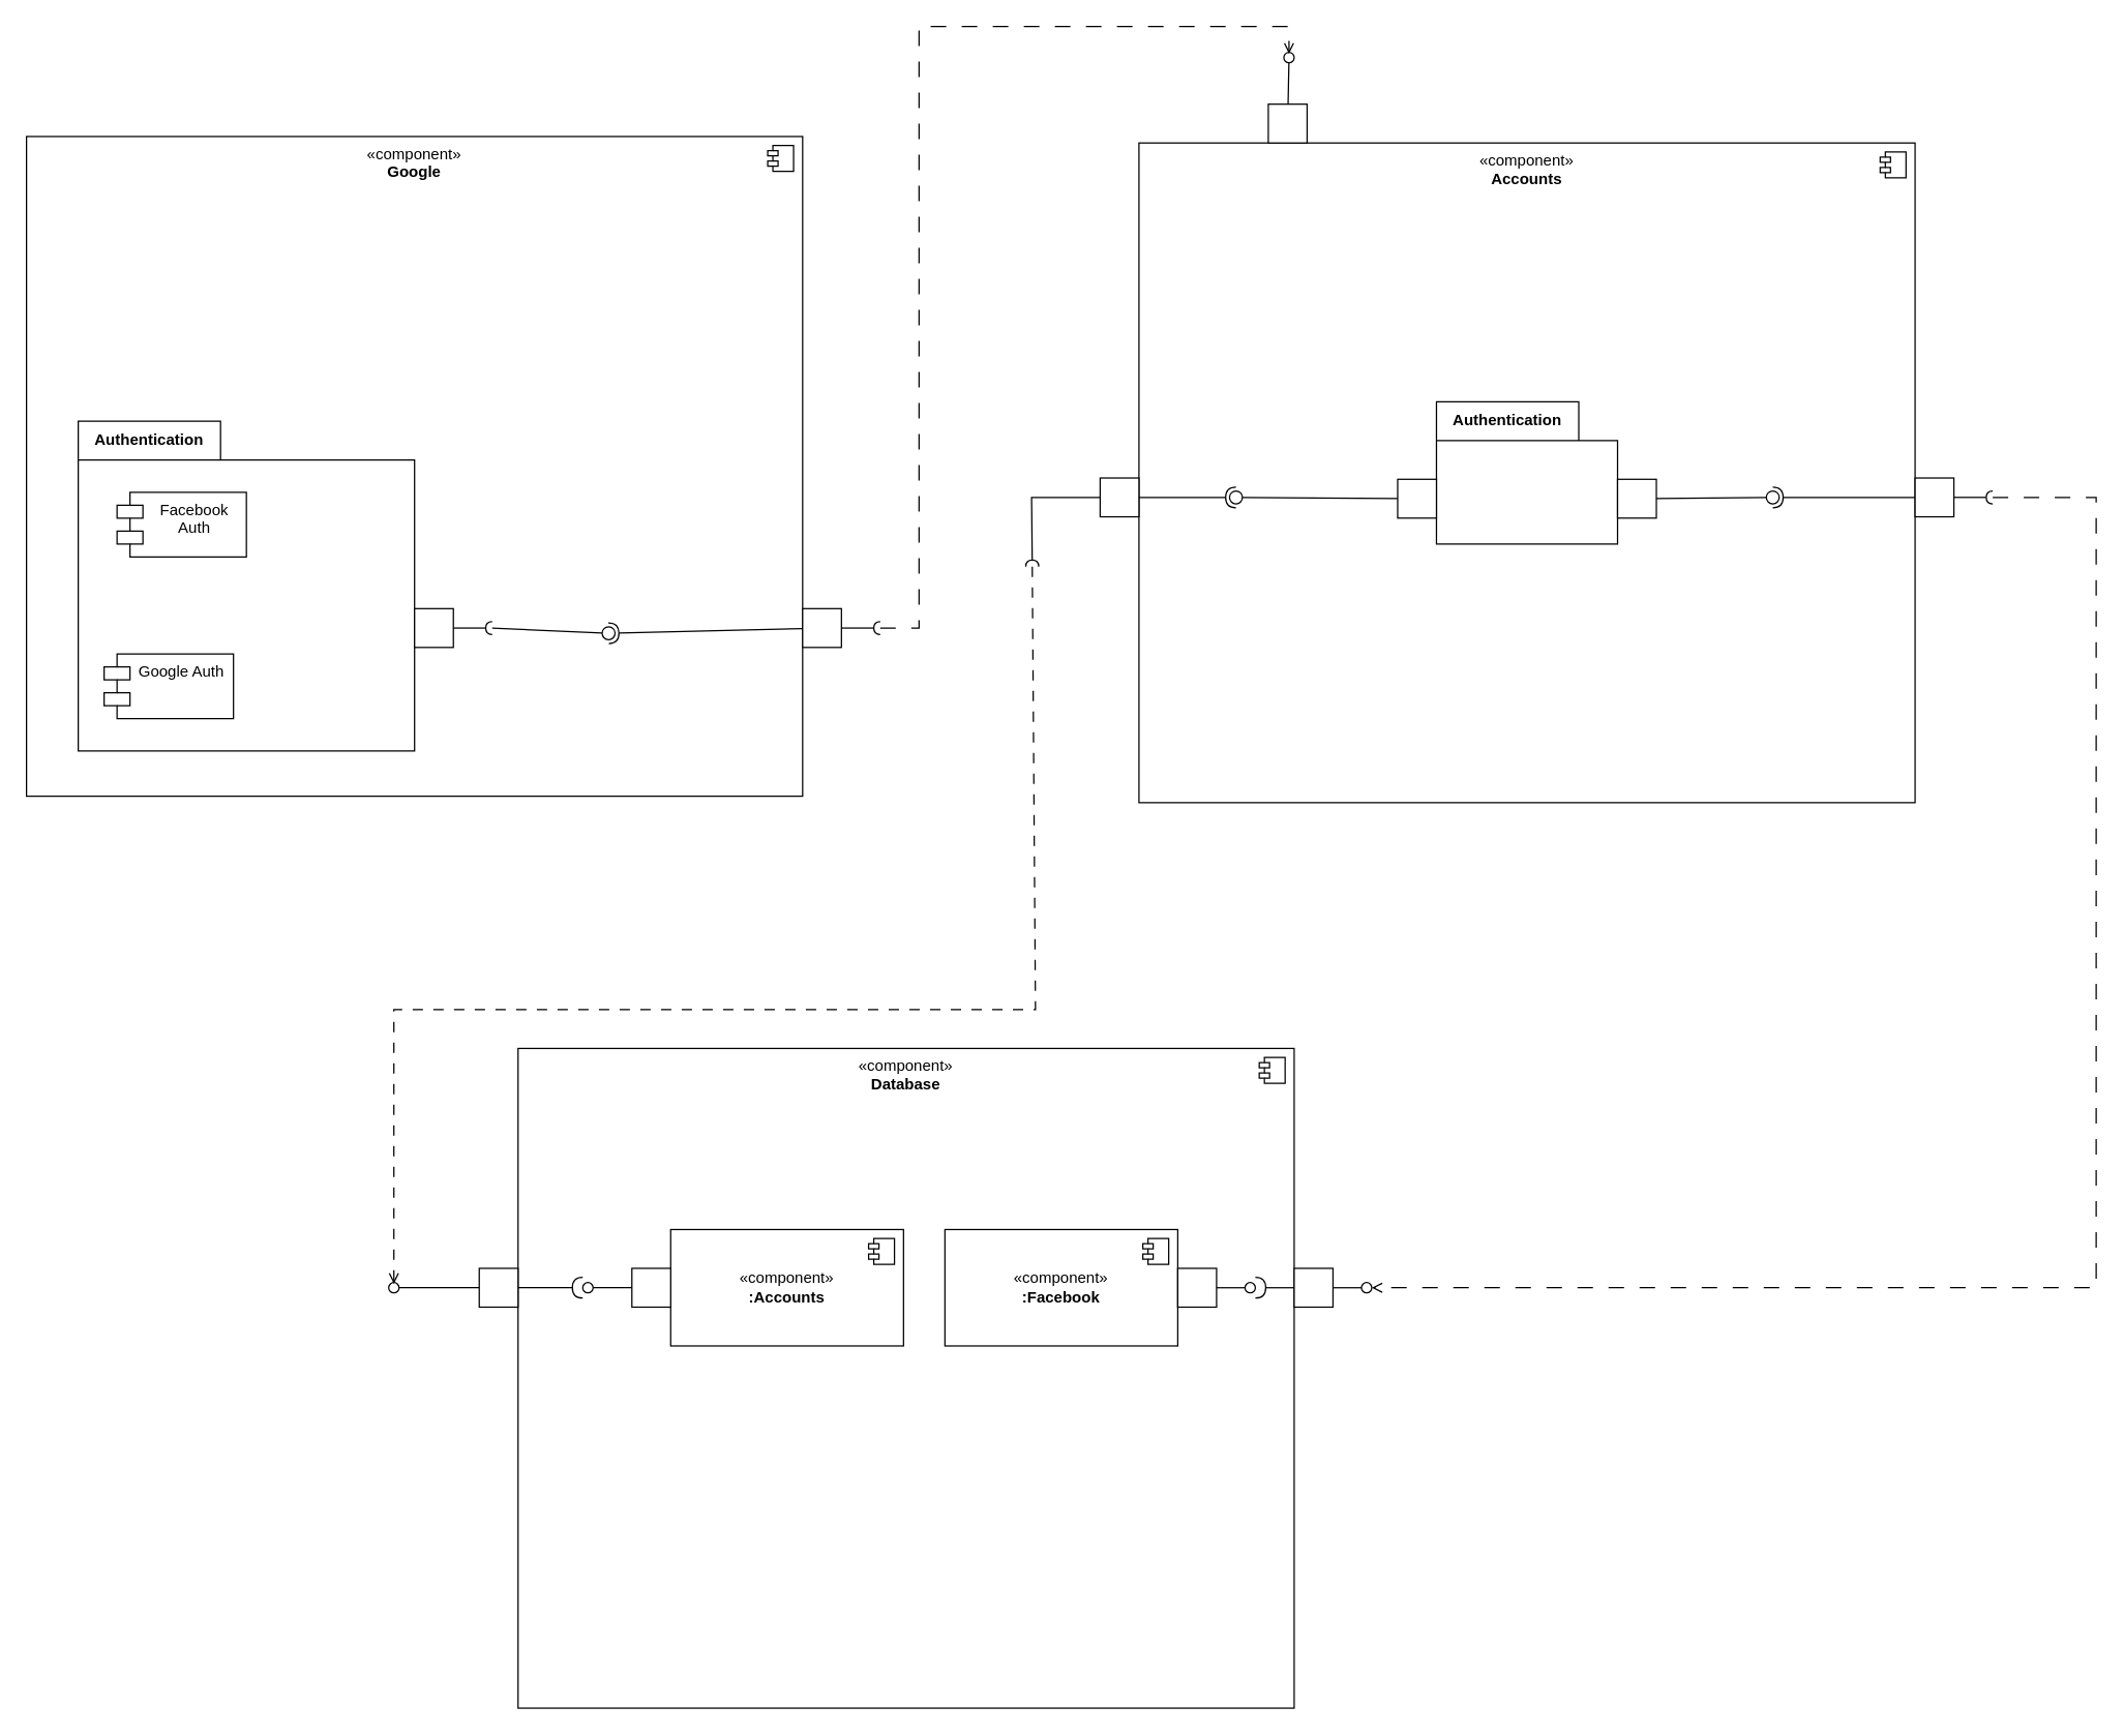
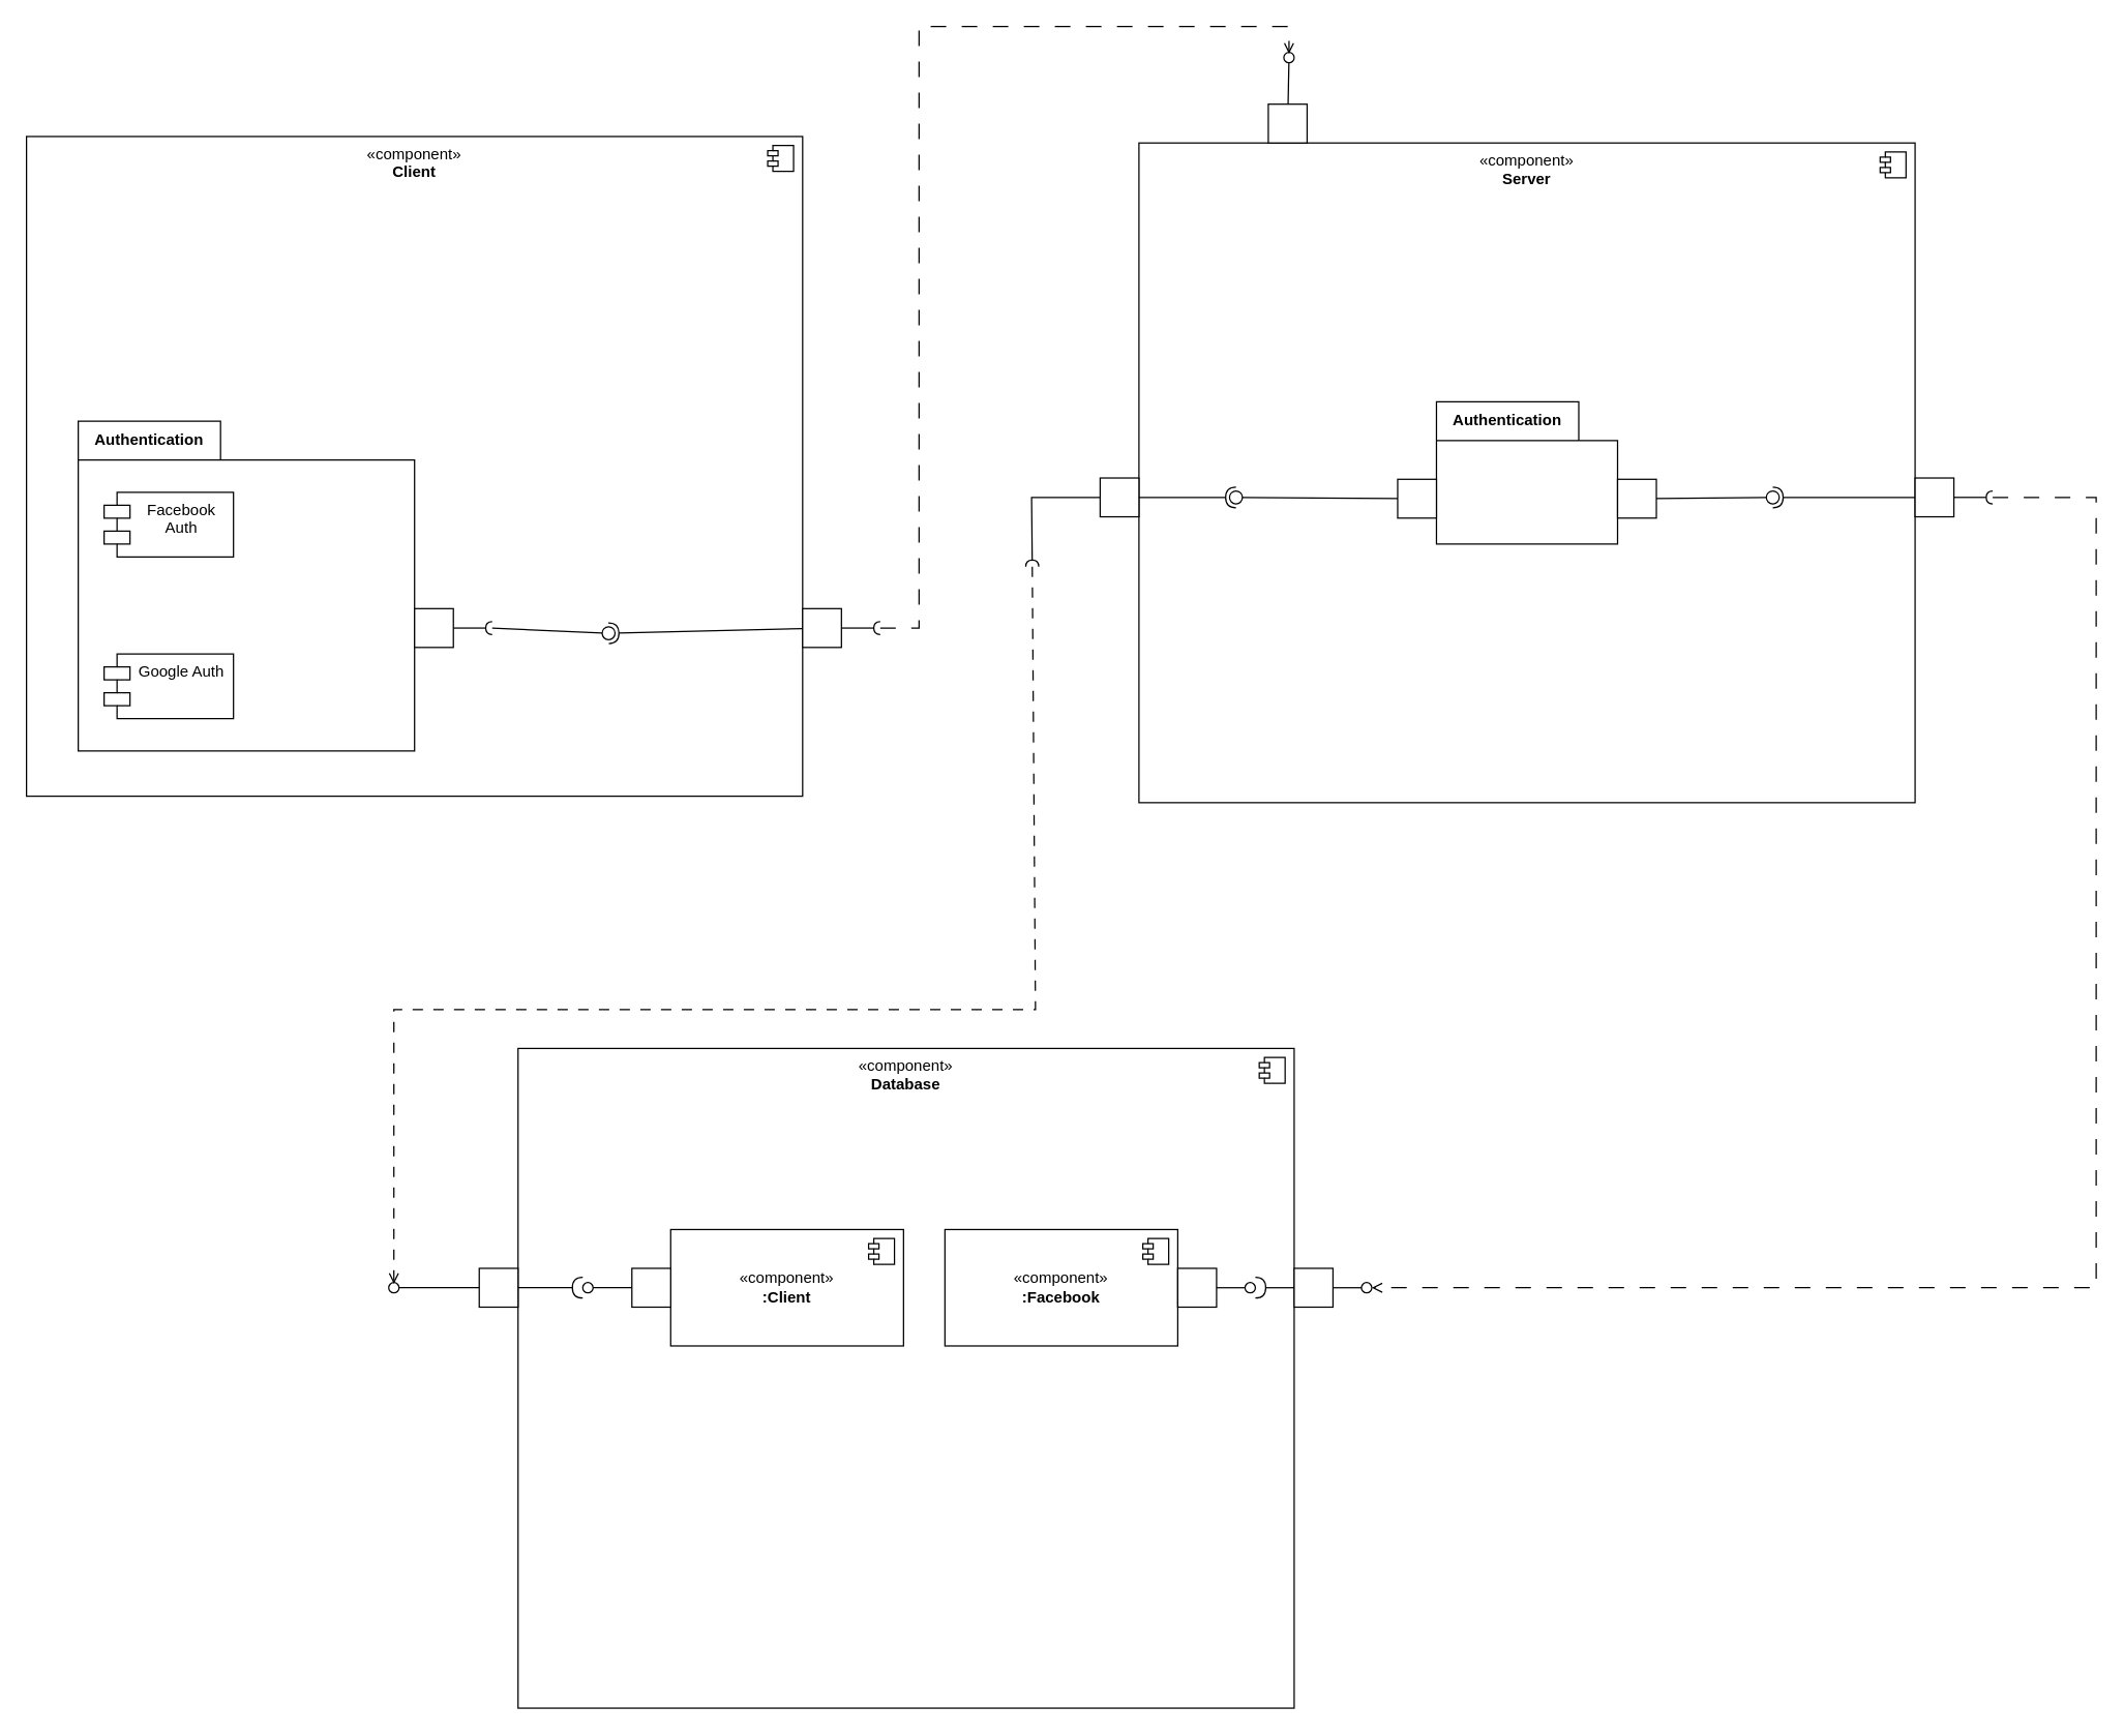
- <mxCell id="8" value="«component»&lt;br&gt;&lt;b&gt;Google&lt;/b&gt;" style="html=1;dropTarget=1;whiteSpace=wrap;treeMoving=1;container=1;verticalAlign=top;movableLabel=0;metaEdit=0;recursiveResize=0;" parent="1" vertex="1"><mxGeometry x="20" y="105" width="600" height="510" as="geometry" /></mxCell>
+ <mxCell id="8" value="«component»&lt;br&gt;&lt;b&gt;Client&lt;/b&gt;" style="html=1;dropTarget=1;whiteSpace=wrap;treeMoving=1;container=1;verticalAlign=top;movableLabel=0;metaEdit=0;recursiveResize=0;" parent="1" vertex="1"><mxGeometry x="20" y="105" width="600" height="510" as="geometry" /></mxCell>
- <mxCell id="2" value="«component»&lt;br&gt;&lt;b&gt;Accounts&lt;/b&gt;" style="html=1;dropTarget=1;whiteSpace=wrap;treeMoving=1;container=1;verticalAlign=top;movableLabel=0;metaEdit=0;recursiveResize=0;" parent="1" vertex="1"><mxGeometry x="880" y="110" width="600" height="510" as="geometry" /></mxCell>
+ <mxCell id="2" value="«component»&lt;br&gt;&lt;b&gt;Server&lt;/b&gt;" style="html=1;dropTarget=1;whiteSpace=wrap;treeMoving=1;container=1;verticalAlign=top;movableLabel=0;metaEdit=0;recursiveResize=0;" parent="1" vertex="1"><mxGeometry x="880" y="110" width="600" height="510" as="geometry" /></mxCell>
- <mxCell id="13" value="Facebook Auth" style="shape=module;align=left;spacingLeft=20;align=center;verticalAlign=top;whiteSpace=wrap;html=1;" parent="10" vertex="1"><mxGeometry x="30" y="55" width="100" height="50" as="geometry" /></mxCell>
+ <mxCell id="13" value="Facebook Auth" style="shape=module;align=left;spacingLeft=20;align=center;verticalAlign=top;whiteSpace=wrap;html=1;" parent="10" vertex="1"><mxGeometry x="20" y="55" width="100" height="50" as="geometry" /></mxCell>
- <mxCell id="21" value="«component»&lt;br&gt;&lt;b&gt;:Accounts&lt;/b&gt;" style="html=1;dropTarget=0;whiteSpace=wrap;" parent="19" vertex="1"><mxGeometry x="118" y="140" width="180" height="90" as="geometry" /></mxCell>
+ <mxCell id="21" value="«component»&lt;br&gt;&lt;b&gt;:Client&lt;/b&gt;" style="html=1;dropTarget=0;whiteSpace=wrap;" parent="19" vertex="1"><mxGeometry x="118" y="140" width="180" height="90" as="geometry" /></mxCell>
